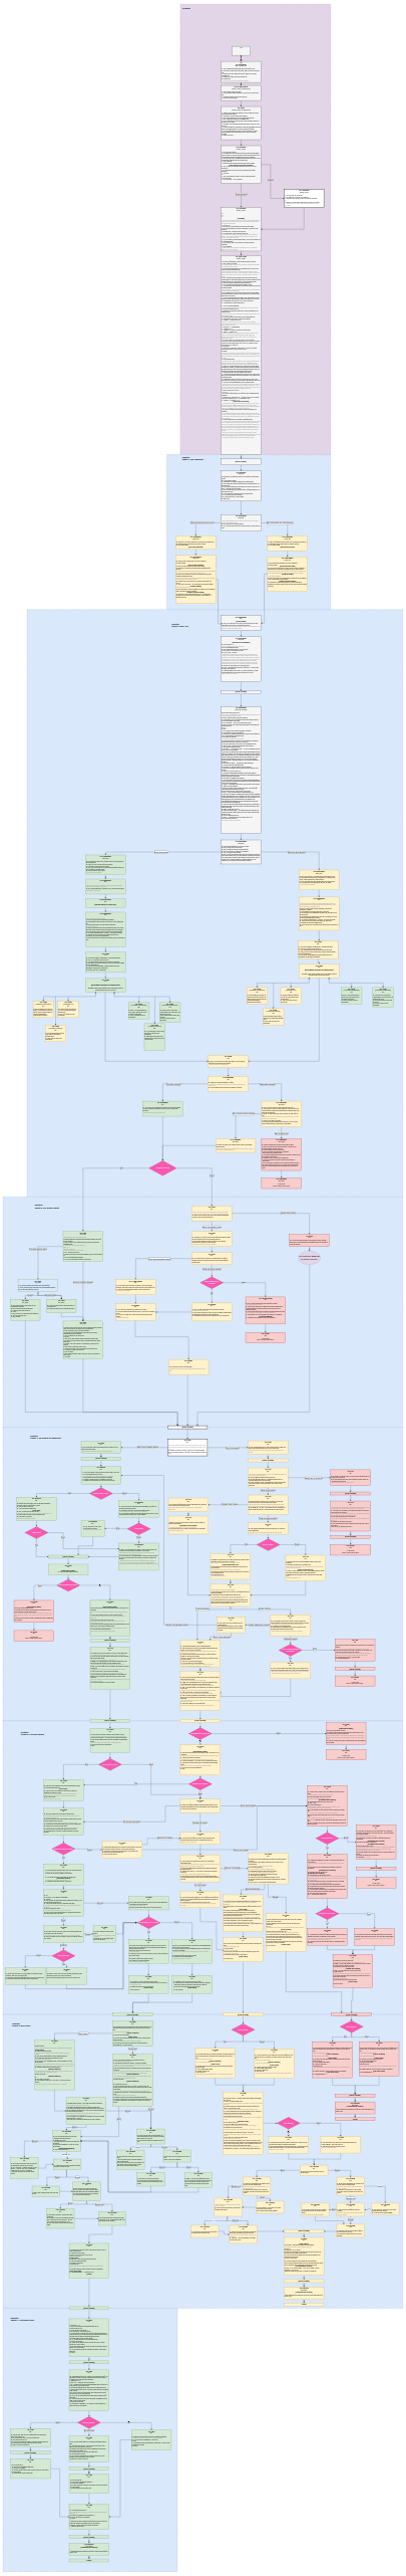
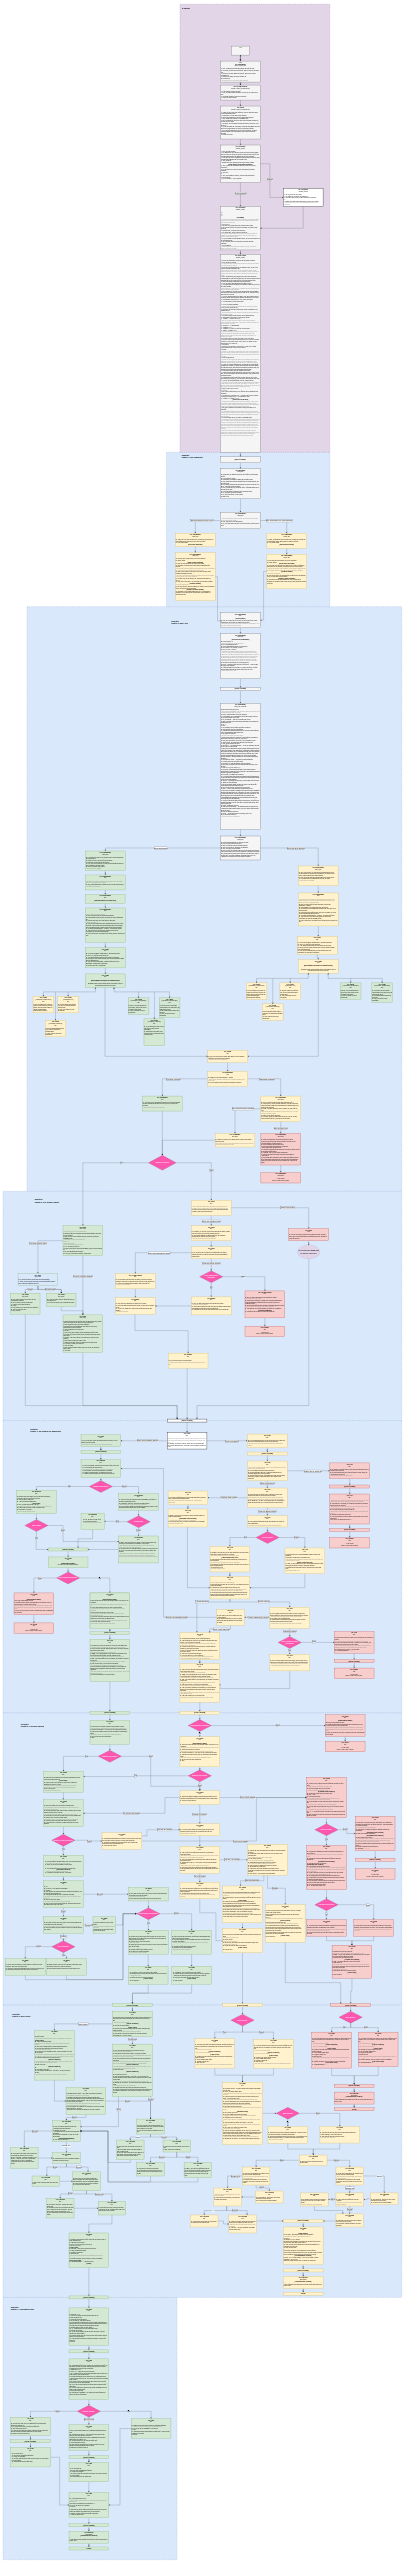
- <mxCell id="465" value="&lt;font&gt;&lt;b&gt;Ort: Labyrinth&lt;/b&gt;&lt;br&gt;&lt;/font&gt;&lt;font&gt;&lt;i&gt;Ben&amp;nbsp;&lt;br&gt;&lt;br&gt;&lt;/i&gt;&lt;div style=&quot;&quot;&gt;&lt;div style=&quot;&quot;&gt;&lt;div style=&quot;text-align: left; border-color: var(--border-color);&quot;&gt;&lt;span style=&quot;background-color: initial;&quot;&gt;B: Genau gerade aus okay da kommt die nächste Kreuzung wo muss ich lang?&amp;nbsp;&lt;/span&gt;&lt;br&gt;&lt;/div&gt;&lt;/div&gt;&lt;/div&gt;&lt;/font&gt;" style="rounded=0;whiteSpace=wrap;html=1;strokeWidth=2;fontFamily=Tahoma;fontSize=9;verticalAlign=top;spacing=0;spacingLeft=4;spacingRight=4;align=center;fillColor=#d5e8d4;strokeColor=#82b366;" parent="1" vertex="1"><mxGeometry x="355.75" y="14330" width="183.5" height="70" as="geometry" /></mxCell>
+ <mxCell id="465" value="&lt;font&gt;&lt;b&gt;Ort: Labyrinth&lt;/b&gt;&lt;br&gt;&lt;/font&gt;&lt;font&gt;&lt;i&gt;Ben&amp;nbsp;&lt;br&gt;&lt;br&gt;&lt;/i&gt;&lt;div style=&quot;&quot;&gt;&lt;div style=&quot;&quot;&gt;&lt;div style=&quot;text-align: left; border-color: var(--border-color);&quot;&gt;&lt;span style=&quot;background-color: initial;&quot;&gt;B: Genau gerade aus okay da kommt die nächste Kreuzung wo muss ich lang?&amp;nbsp;&lt;/span&gt;&lt;br&gt;&lt;/div&gt;&lt;/div&gt;&lt;/div&gt;&lt;/font&gt;" style="rounded=0;whiteSpace=wrap;html=1;strokeWidth=2;fontFamily=Tahoma;fontSize=9;verticalAlign=top;spacing=0;spacingLeft=4;spacingRight=4;align=center;fillColor=#d5e8d4;strokeColor=#82b366;" parent="1" vertex="1"><mxGeometry x="350.75" y="14355" width="183.5" height="70" as="geometry" /></mxCell>
+ <mxCell id="522" value="" style="edgeStyle=orthogonalEdgeStyle;rounded=0;orthogonalLoop=1;jettySize=auto;html=1;fontColor=#000000;entryX=1;entryY=0.5;entryDx=0;entryDy=0;" parent="1" source="523" target="455" edge="1"><mxGeometry relative="1" as="geometry"><mxPoint x="696.5" y="14235" as="targetPoint" /><Array as="points"><mxPoint x="869" y="14420" /><mxPoint x="720" y="14420" /><mxPoint x="720" y="14210" /></Array></mxGeometry></mxCell>
